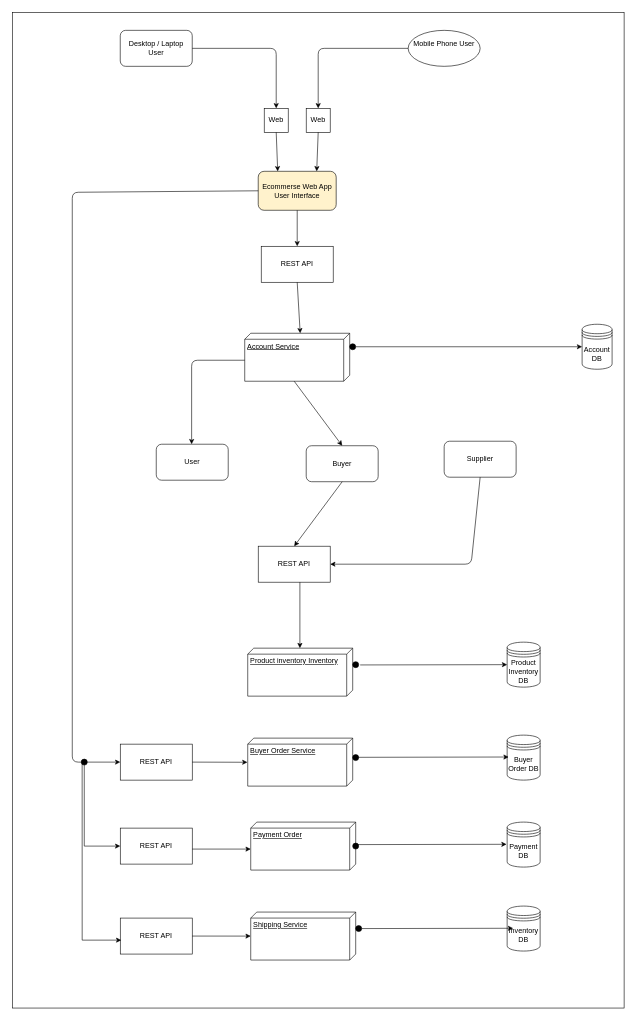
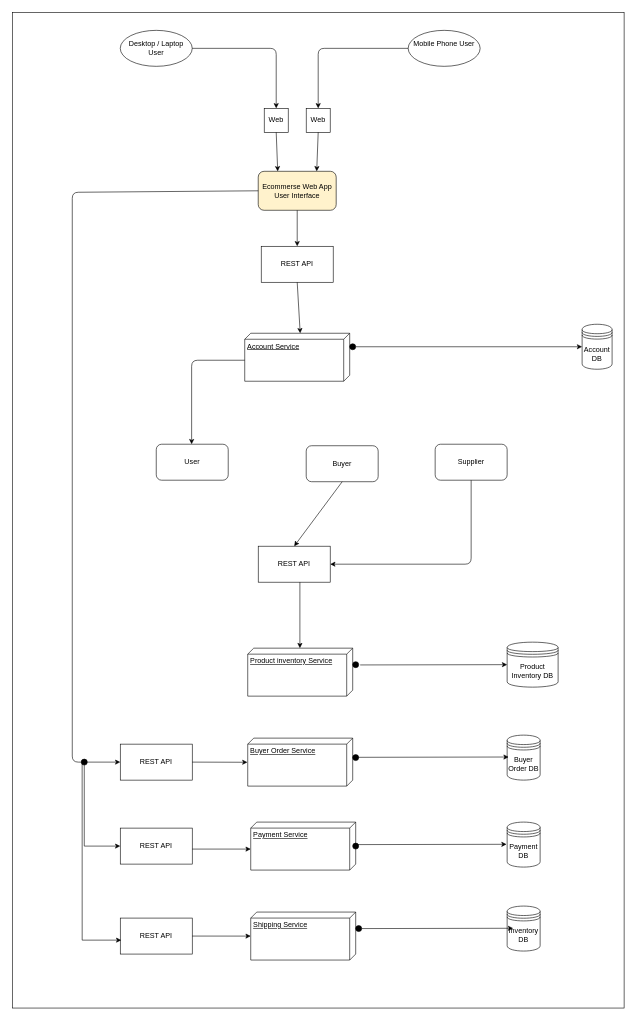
- <mxCell id="3" value="Desktop / Laptop User" style="rounded=1;whiteSpace=wrap;html=1;" vertex="1" parent="1"><mxGeometry x="200" y="50" width="120" height="60" as="geometry" /></mxCell>
+ <mxCell id="3" value="Desktop / Laptop User" style="ellipse;whiteSpace=wrap;html=1;" vertex="1" parent="1"><mxGeometry x="200" y="50" width="120" height="60" as="geometry" /></mxCell>
- <mxCell id="23" value="" style="endArrow=classic;html=1;entryX=0.5;entryY=0;entryDx=0;entryDy=0;exitX=0;exitY=0;exitDx=80;exitDy=92.5;exitPerimeter=0;" edge="1" parent="1" source="14" target="21"><mxGeometry width="50" height="50" relative="1" as="geometry"><mxPoint x="708" y="610" as="sourcePoint" /><mxPoint x="619" y="750" as="targetPoint" /><Array as="points" /></mxGeometry></mxCell>
- <mxCell id="20" value="Supplier" style="rounded=1;whiteSpace=wrap;html=1;" vertex="1" parent="1"><mxGeometry x="740" y="735" width="120" height="60" as="geometry" /></mxCell>
+ <mxCell id="20" value="Supplier" style="rounded=1;whiteSpace=wrap;html=1;" vertex="1" parent="1"><mxGeometry x="725" y="740" width="120" height="60" as="geometry" /></mxCell>
- <mxCell id="27" value="Product inventory Inventory" style="verticalAlign=top;align=left;spacingTop=8;spacingLeft=2;spacingRight=12;shape=cube;size=10;direction=south;fontStyle=4;html=1;" vertex="1" parent="1"><mxGeometry x="412.5" y="1080" width="175" height="80" as="geometry" /></mxCell>
+ <mxCell id="27" value="Product inventory Service" style="verticalAlign=top;align=left;spacingTop=8;spacingLeft=2;spacingRight=12;shape=cube;size=10;direction=south;fontStyle=4;html=1;" vertex="1" parent="1"><mxGeometry x="412.5" y="1080" width="175" height="80" as="geometry" /></mxCell>
- <mxCell id="29" value="Product Inventory DB" style="shape=datastore;whiteSpace=wrap;html=1;" vertex="1" parent="1"><mxGeometry x="845" y="1070" width="55" height="75" as="geometry" /></mxCell>
+ <mxCell id="29" value="Product Inventory DB" style="shape=datastore;whiteSpace=wrap;html=1;" vertex="1" parent="1"><mxGeometry x="845" y="1070" width="85" height="75" as="geometry" /></mxCell>
- <mxCell id="39" value="Payment Order" style="verticalAlign=top;align=left;spacingTop=8;spacingLeft=2;spacingRight=12;shape=cube;size=10;direction=south;fontStyle=4;html=1;" vertex="1" parent="1"><mxGeometry x="417.5" y="1370" width="175" height="80" as="geometry" /></mxCell>
+ <mxCell id="39" value="Payment Service" style="verticalAlign=top;align=left;spacingTop=8;spacingLeft=2;spacingRight=12;shape=cube;size=10;direction=south;fontStyle=4;html=1;" vertex="1" parent="1"><mxGeometry x="417.5" y="1370" width="175" height="80" as="geometry" /></mxCell>
